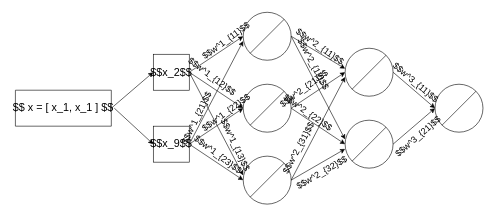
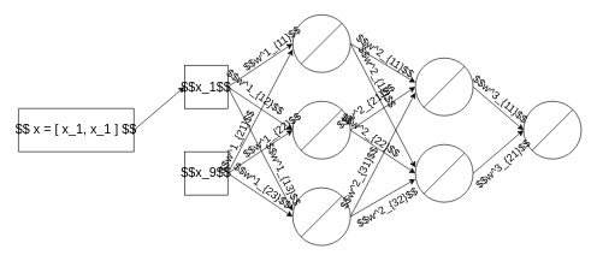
- <mxCell id="21" value="&lt;div&gt;$$x_2$$&lt;/div&gt;" style="text;html=1;strokeColor=none;fillColor=none;align=center;verticalAlign=middle;whiteSpace=wrap;rounded=0;fontSize=18;" vertex="1" parent="1"><mxGeometry x="255" y="105" width="60" height="30" as="geometry" /></mxCell>
+ <mxCell id="21" value="&lt;div&gt;$$x_1$$&lt;/div&gt;" style="text;html=1;strokeColor=none;fillColor=none;align=center;verticalAlign=middle;whiteSpace=wrap;rounded=0;fontSize=18;" vertex="1" parent="1"><mxGeometry x="255" y="105" width="60" height="30" as="geometry" /></mxCell>
- <mxCell id="18" value="" style="endArrow=classic;html=1;rounded=0;fontSize=20;entryX=0;entryY=0.5;entryDx=0;entryDy=0;exitX=1;exitY=0.5;exitDx=0;exitDy=0;" edge="1" parent="1" source="16" target="22"><mxGeometry width="50" height="50" relative="1" as="geometry"><mxPoint x="175" y="180" as="sourcePoint" /><mxPoint x="245" y="240" as="targetPoint" /></mxGeometry></mxCell>
